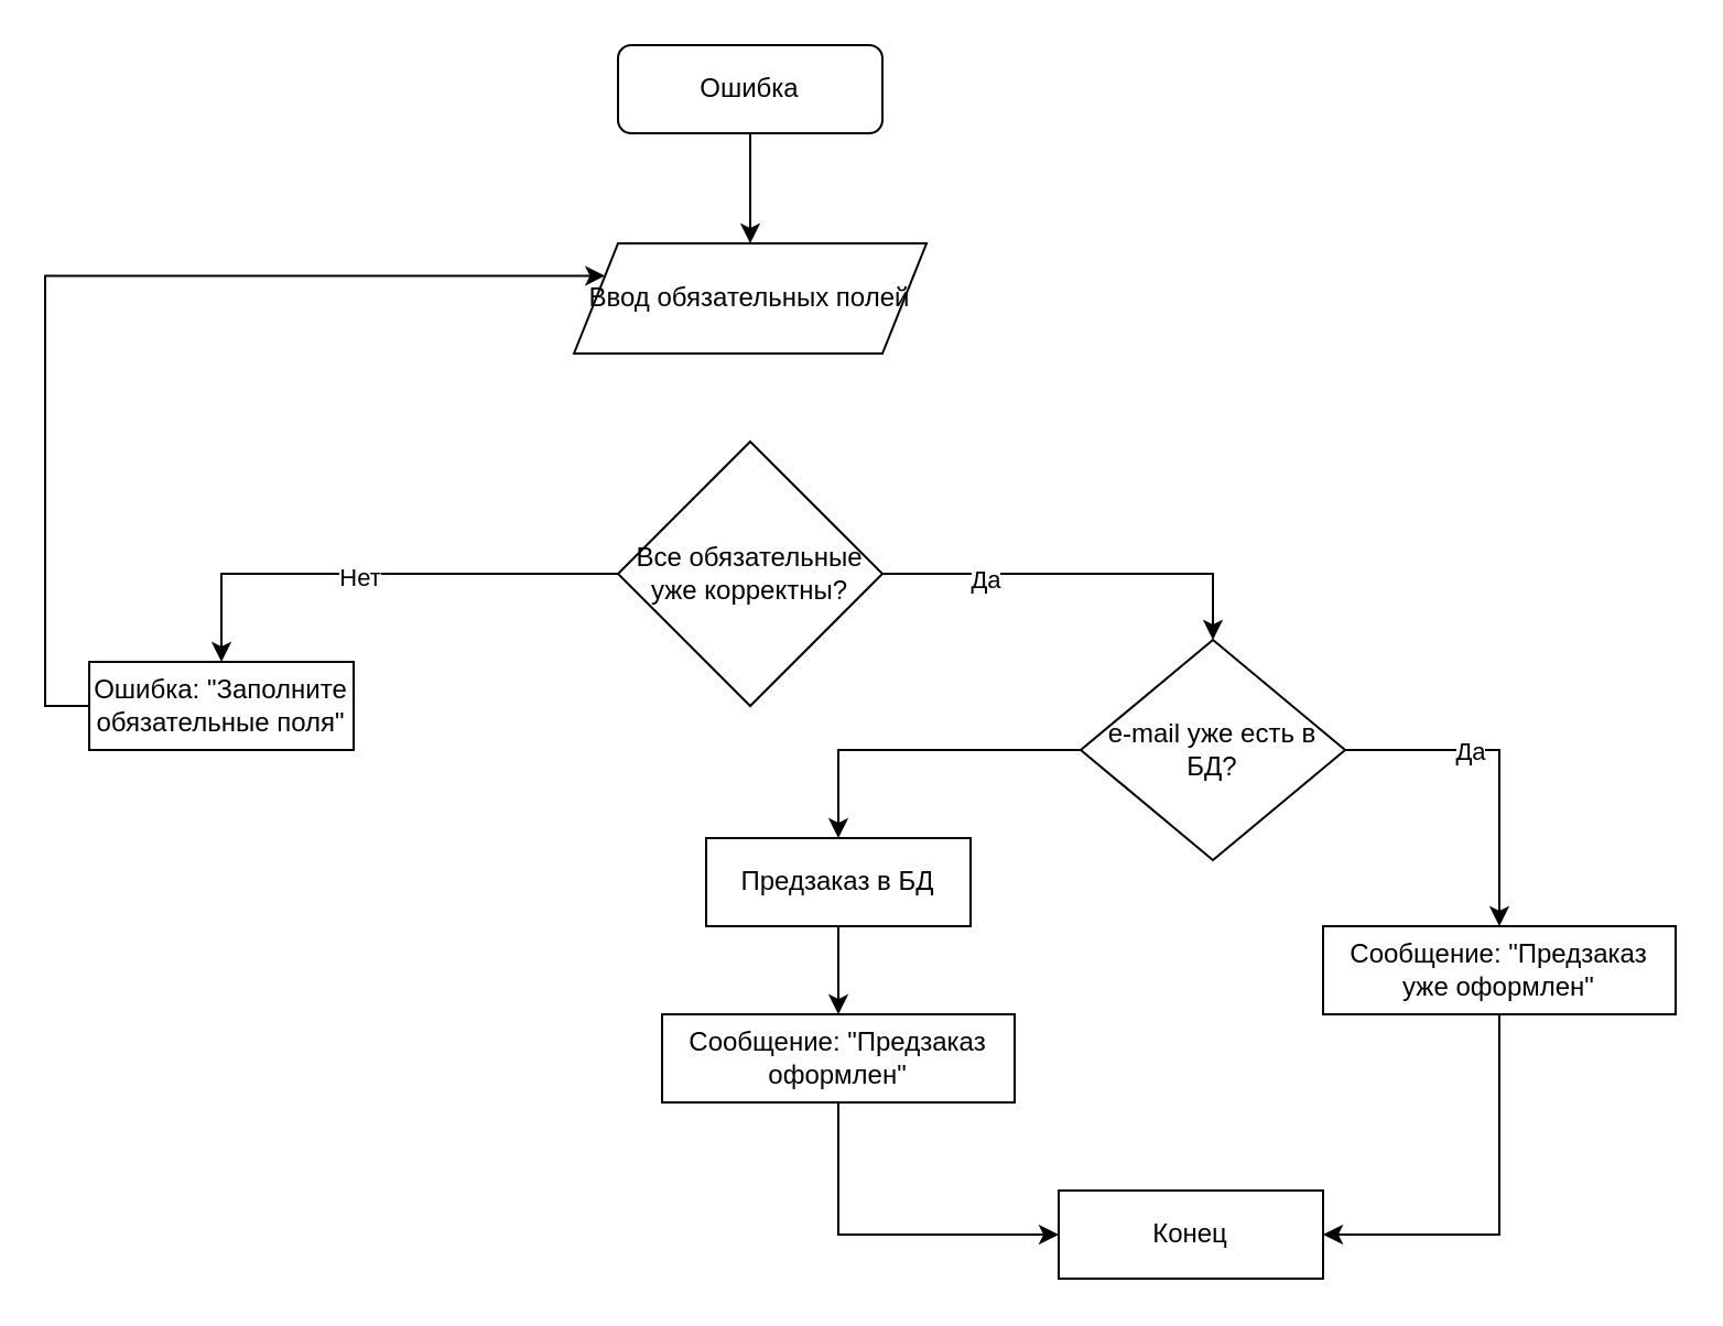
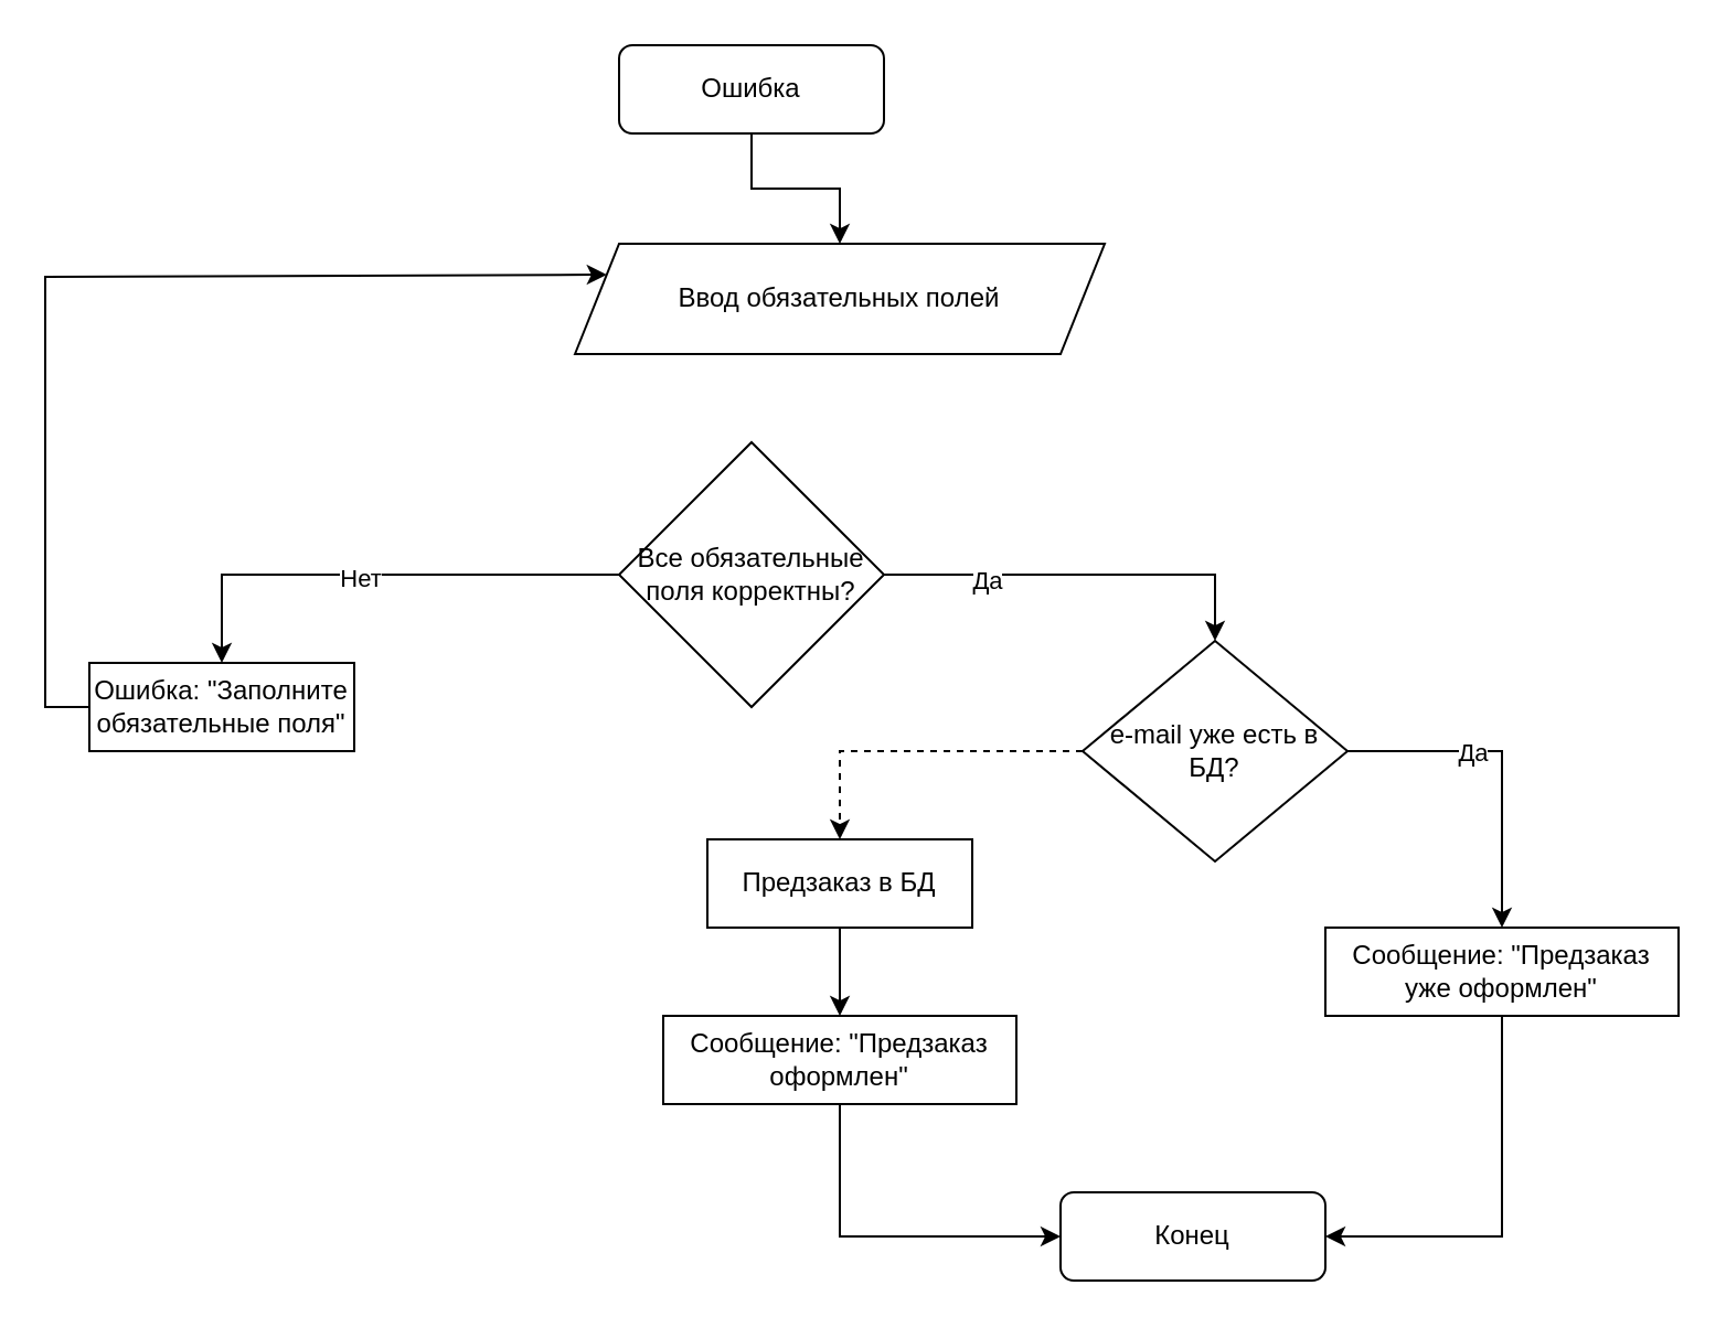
- <mxCell id="5" value="Ввод обязательных полей" style="shape=parallelogram;perimeter=parallelogramPerimeter;whiteSpace=wrap;html=1;fixedSize=1;" vertex="1" parent="1"><mxGeometry x="260" y="110" width="160" height="50" as="geometry" /></mxCell>
+ <mxCell id="5" value="Ввод обязательных полей" style="shape=parallelogram;perimeter=parallelogramPerimeter;whiteSpace=wrap;html=1;fixedSize=1;" vertex="1" parent="1"><mxGeometry x="260" y="110" width="240" height="50" as="geometry" /></mxCell>
- <mxCell id="10" value="Все обязательные уже корректны?" style="rhombus;whiteSpace=wrap;html=1;" vertex="1" parent="1"><mxGeometry x="280" y="200" width="120" height="120" as="geometry" /></mxCell>
+ <mxCell id="10" value="Все обязательные поля корректны?" style="rhombus;whiteSpace=wrap;html=1;" vertex="1" parent="1"><mxGeometry x="280" y="200" width="120" height="120" as="geometry" /></mxCell>
- <mxCell id="15" style="edgeStyle=orthogonalEdgeStyle;rounded=0;orthogonalLoop=1;jettySize=auto;html=1;exitX=0;exitY=0.5;exitDx=0;exitDy=0;entryX=0.5;entryY=0;entryDx=0;entryDy=0;" edge="1" parent="1" source="16" target="20"><mxGeometry relative="1" as="geometry" /></mxCell>
+ <mxCell id="15" style="edgeStyle=orthogonalEdgeStyle;rounded=0;orthogonalLoop=1;jettySize=auto;html=1;exitX=0;exitY=0.5;exitDx=0;exitDy=0;entryX=0.5;entryY=0;entryDx=0;entryDy=0;dashed=1;" edge="1" parent="1" source="16" target="20"><mxGeometry relative="1" as="geometry" /></mxCell>
- <mxCell id="4" value="Конец" style="whiteSpace=wrap;html=1;rounded=0;" vertex="1" parent="1"><mxGeometry x="480" y="540" width="120" height="40" as="geometry" /></mxCell>
+ <mxCell id="4" value="Конец" style="rounded=1;whiteSpace=wrap;html=1;" vertex="1" parent="1"><mxGeometry x="480" y="540" width="120" height="40" as="geometry" /></mxCell>
